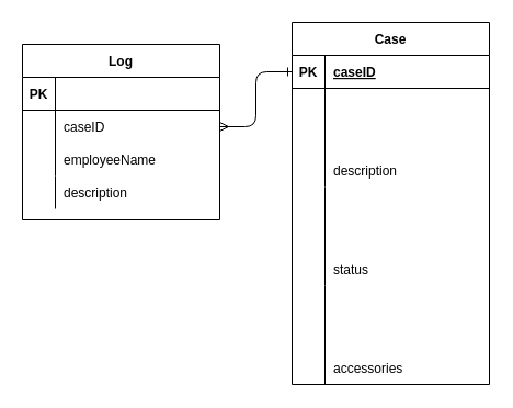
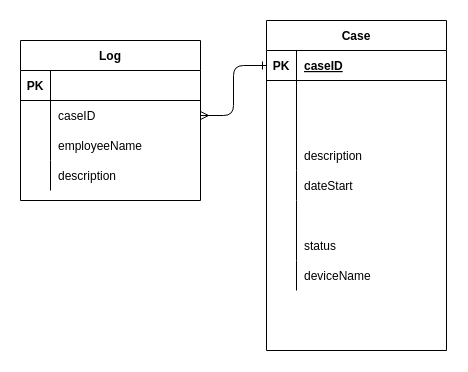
+ <mxCell id="15" value="dateStart" style="shape=partialRectangle;connectable=0;fillColor=none;top=0;left=0;bottom=0;right=0;align=left;spacingLeft=6;overflow=hidden;" parent="13" vertex="1"><mxGeometry x="30" width="150" height="30" as="geometry" /></mxCell>
+ <mxCell id="23" value="deviceName" style="shape=partialRectangle;connectable=0;fillColor=none;top=0;left=0;bottom=0;right=0;align=left;spacingLeft=6;overflow=hidden;" parent="21" vertex="1"><mxGeometry x="30" width="150" height="30" as="geometry" /></mxCell>
- <mxCell id="28" value="accessories" style="shape=partialRectangle;connectable=0;fillColor=none;top=0;left=0;bottom=0;right=0;align=left;spacingLeft=6;overflow=hidden;" parent="26" vertex="1"><mxGeometry x="30" width="150" height="30" as="geometry" /></mxCell>
